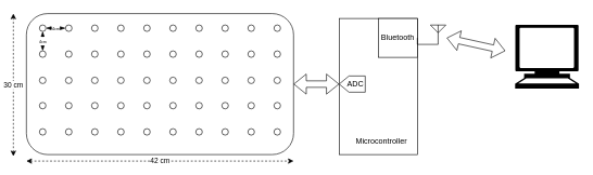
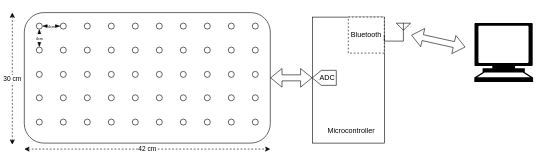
- <mxCell id="9" value="Bluetooth" style="rounded=0;whiteSpace=wrap;html=1;" parent="1" vertex="1"><mxGeometry x="580" y="28" width="60" height="60" as="geometry" /></mxCell>
+ <mxCell id="9" value="Bluetooth" style="rounded=0;whiteSpace=wrap;html=1;dashed=1;" parent="1" vertex="1"><mxGeometry x="580" y="28" width="60" height="60" as="geometry" /></mxCell>
